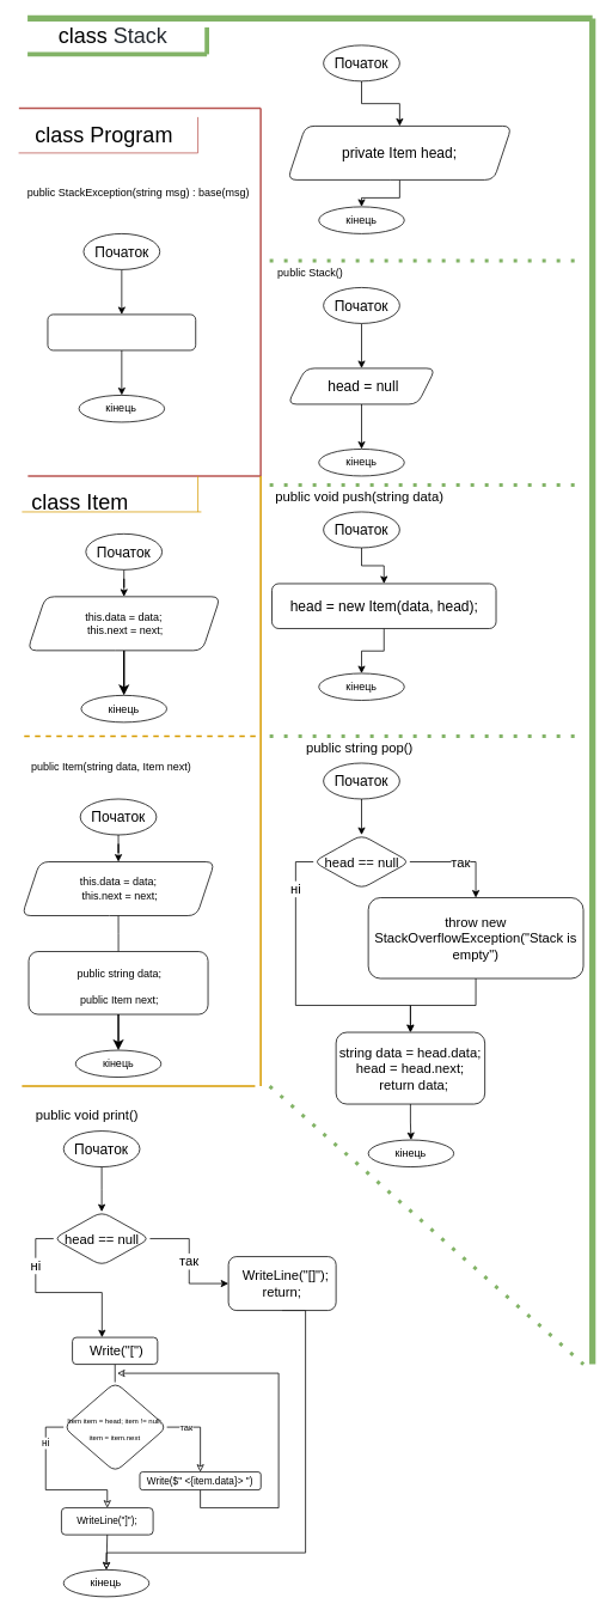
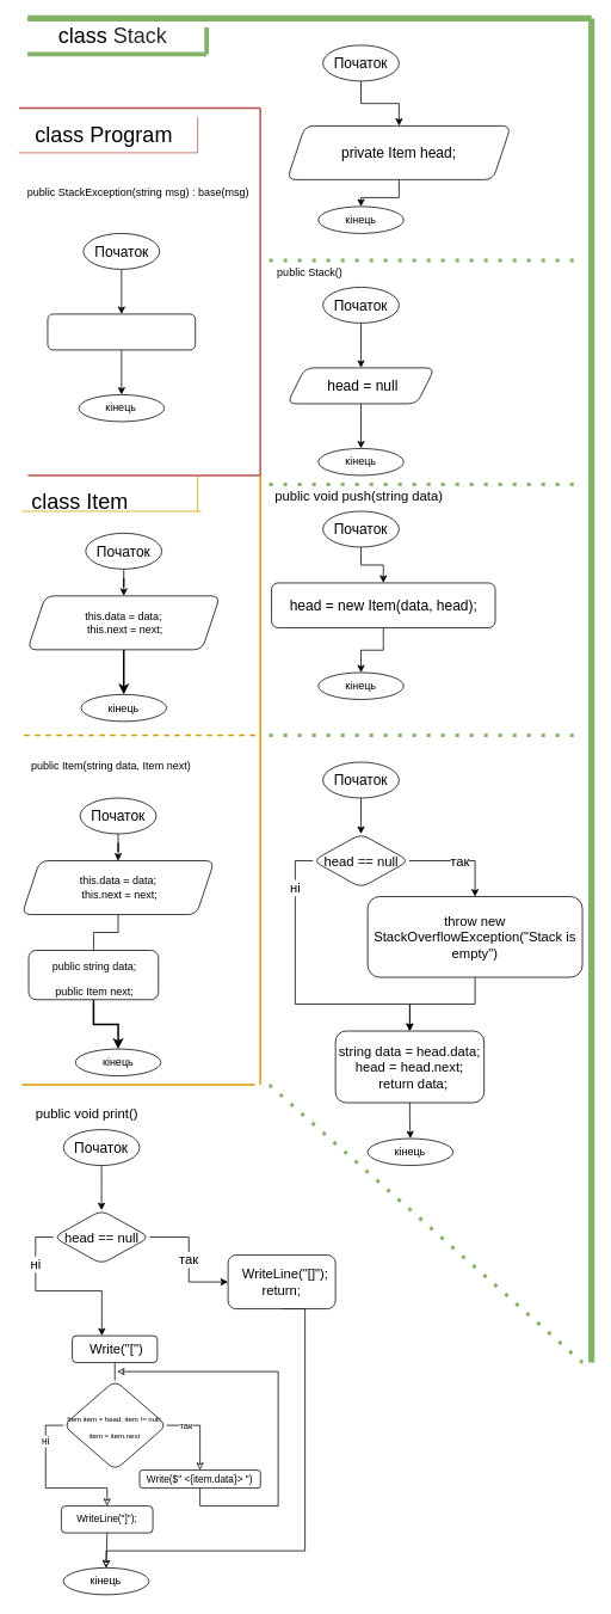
- <mxCell id="62" value="&lt;font style=&quot;font-size: 15px&quot;&gt;public string pop()&lt;/font&gt;" style="text;html=1;align=center;verticalAlign=middle;resizable=0;points=[];autosize=1;strokeColor=none;fillColor=none;fontSize=24;" vertex="1" parent="1"><mxGeometry x="335" y="810" width="130" height="40" as="geometry" /></mxCell>
- <mxCell id="28" value="&lt;div&gt;&lt;span style=&quot;font-size: 12px&quot;&gt;&amp;nbsp;public string data;&lt;/span&gt;&lt;/div&gt;&lt;div&gt;&lt;span style=&quot;font-size: 12px&quot;&gt;&amp;nbsp;public Item next;&lt;/span&gt;&lt;/div&gt;" style="rounded=1;whiteSpace=wrap;html=1;sketch=0;fontSize=24;" vertex="1" parent="1"><mxGeometry x="31.25" y="1060" width="200" height="70" as="geometry" /></mxCell>
+ <mxCell id="28" value="&lt;div&gt;&lt;span style=&quot;font-size: 12px&quot;&gt;&amp;nbsp;public string data;&lt;/span&gt;&lt;/div&gt;&lt;div&gt;&lt;span style=&quot;font-size: 12px&quot;&gt;&amp;nbsp;public Item next;&lt;/span&gt;&lt;/div&gt;" style="rounded=1;whiteSpace=wrap;html=1;sketch=0;fontSize=24;" vertex="1" parent="1"><mxGeometry x="31.25" y="1060" width="145" height="55" as="geometry" /></mxCell>
